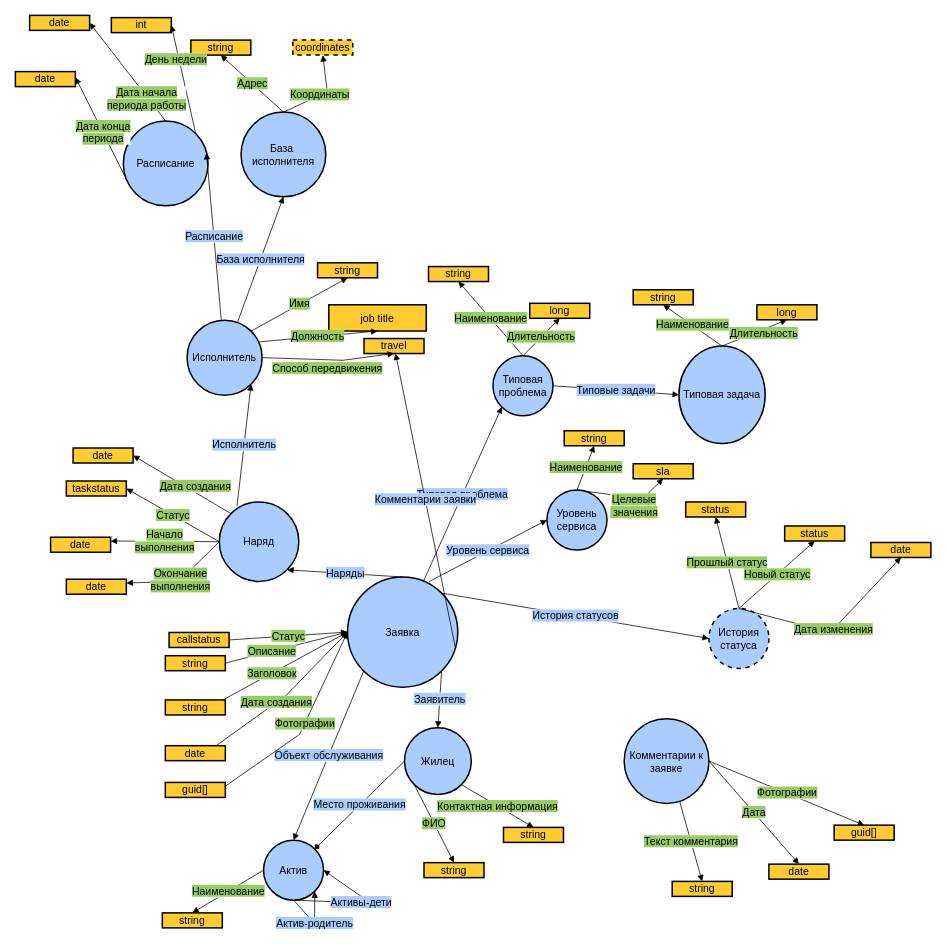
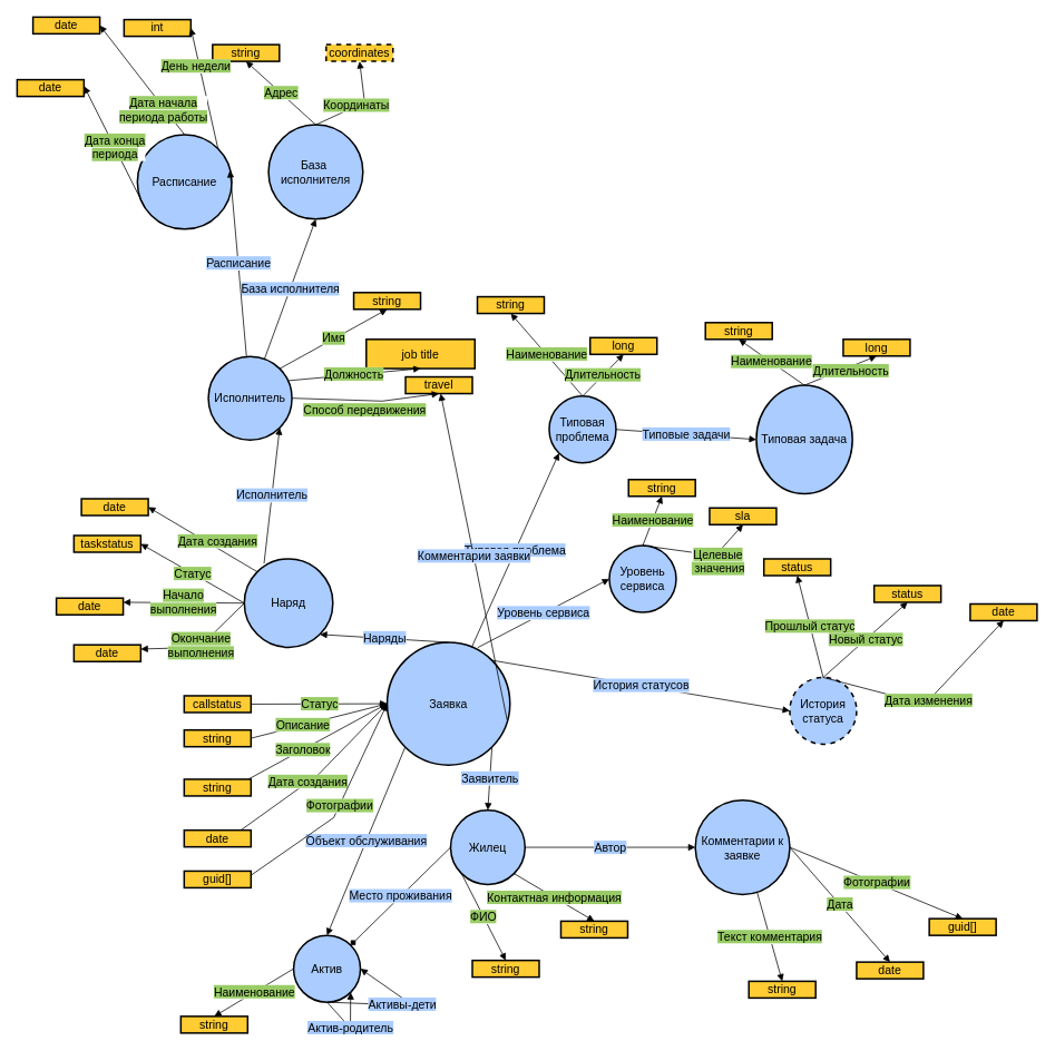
- <mxCell id="81" value="sla" style="whiteSpace=wrap;html=1;rounded=0;shadow=0;glass=0;comic=0;strokeColor=#000000;strokeWidth=2;fillColor=#fc3;gradientColor=none;fontSize=14;fontColor=#000000;align=center;" parent="1" vertex="1"><mxGeometry x="844" y="618" width="80" height="20" as="geometry" /></mxCell>
+ <mxCell id="81" value="sla" style="whiteSpace=wrap;html=1;rounded=0;shadow=0;glass=0;comic=0;strokeColor=#000000;strokeWidth=2;fillColor=#fc3;gradientColor=none;fontSize=14;fontColor=#000000;align=center;" parent="1" vertex="1"><mxGeometry x="849" y="608" width="80" height="20" as="geometry" /></mxCell>
- <mxCell id="65" value="callstatus" style="whiteSpace=wrap;html=1;rounded=0;shadow=0;glass=0;comic=0;strokeColor=#000000;strokeWidth=2;fillColor=#fc3;gradientColor=none;fontSize=14;fontColor=#000000;align=center;" parent="1" vertex="1"><mxGeometry x="225" y="843" width="80" height="20" as="geometry" /></mxCell>
+ <mxCell id="65" value="callstatus" style="whiteSpace=wrap;html=1;rounded=0;shadow=0;glass=0;comic=0;strokeColor=#000000;strokeWidth=2;fillColor=#fc3;gradientColor=none;fontSize=14;fontColor=#000000;align=center;" parent="1" vertex="1"><mxGeometry x="220" y="833" width="80" height="20" as="geometry" /></mxCell>
+ <mxCell id="34" value="&lt;span style=&quot;background-color: rgb(170 , 204 , 255)&quot;&gt;Автор&lt;br&gt;&lt;/span&gt;" style="endArrow=block;html=1;strokeColor=#000000;fontSize=14;fontColor=#000000;endFill=1;rounded=0;exitX=1;exitY=0.5;exitDx=0;exitDy=0;entryX=0;entryY=0.5;entryDx=0;entryDy=0;" parent="1" source="23" target="11" edge="1"><mxGeometry width="50" height="50" relative="1" as="geometry"><mxPoint x="668" y="996" as="sourcePoint" /><mxPoint x="808" y="996" as="targetPoint" /></mxGeometry></mxCell>
